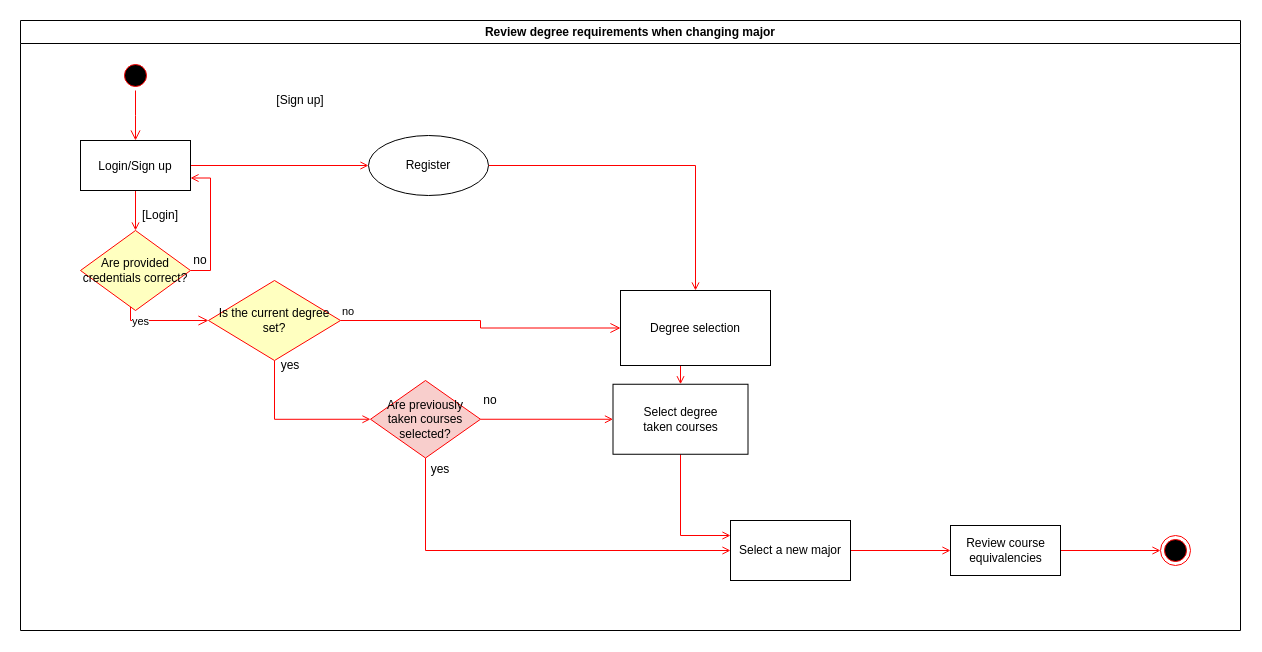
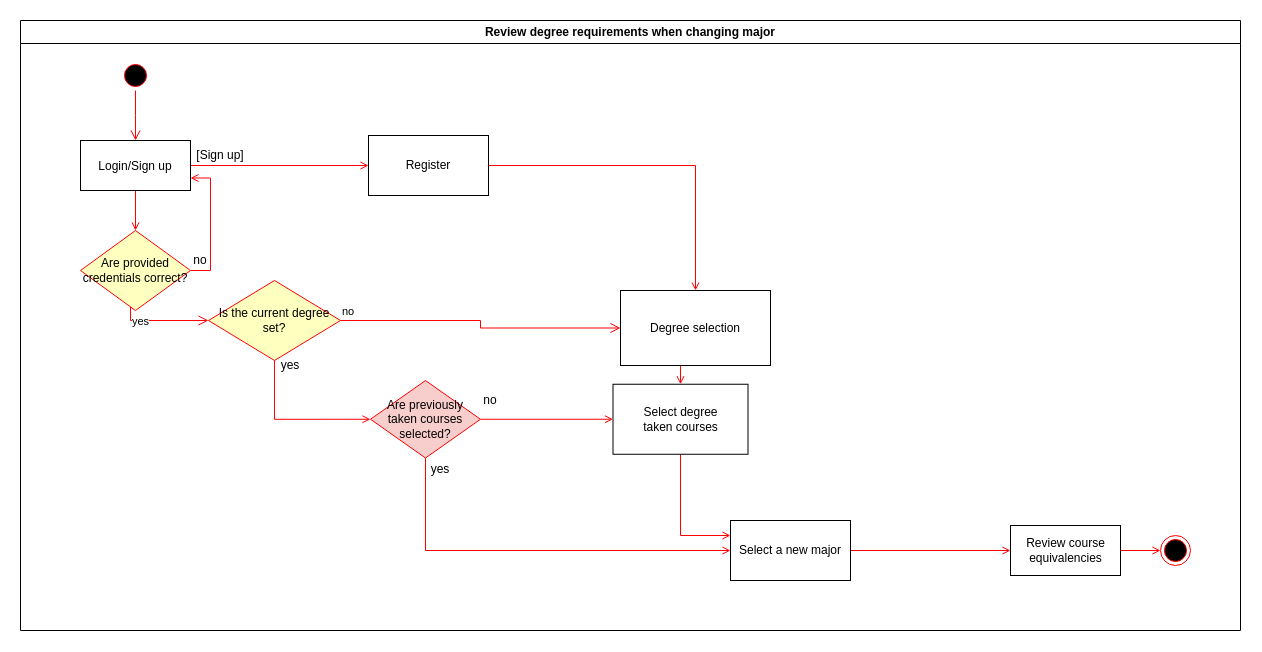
- <mxCell id="16" value="&lt;div&gt;[Sign up]&lt;/div&gt;" style="text;html=1;strokeColor=none;fillColor=none;align=center;verticalAlign=middle;whiteSpace=wrap;rounded=0;" vertex="1" parent="2"><mxGeometry x="250" y="65" width="60" height="30" as="geometry" /></mxCell>
+ <mxCell id="16" value="&lt;div&gt;[Sign up]&lt;/div&gt;" style="text;html=1;strokeColor=none;fillColor=none;align=center;verticalAlign=middle;whiteSpace=wrap;rounded=0;" vertex="1" parent="2"><mxGeometry x="170" y="120" width="60" height="30" as="geometry" /></mxCell>
- <mxCell id="14" value="Register" style="ellipse;whiteSpace=wrap;html=1;" vertex="1" parent="2"><mxGeometry x="348" y="115" width="120" height="60" as="geometry" /></mxCell>
+ <mxCell id="14" value="Register" style="rounded=0;whiteSpace=wrap;html=1;" vertex="1" parent="2"><mxGeometry x="348" y="115" width="120" height="60" as="geometry" /></mxCell>
- <mxCell id="12" value="[Login]" style="text;html=1;strokeColor=none;fillColor=none;align=center;verticalAlign=middle;whiteSpace=wrap;rounded=0;" vertex="1" parent="2"><mxGeometry x="110" y="180" width="60" height="30" as="geometry" /></mxCell>
- <mxCell id="33" value="&lt;div&gt;Review course&lt;/div&gt;&lt;div&gt;equivalencies&lt;/div&gt;" style="html=1;fillColor=#FFFFFF;" vertex="1" parent="2"><mxGeometry x="930" y="505" width="110" height="50" as="geometry" /></mxCell>
+ <mxCell id="33" value="&lt;div&gt;Review course&lt;/div&gt;&lt;div&gt;equivalencies&lt;/div&gt;" style="html=1;fillColor=#FFFFFF;" vertex="1" parent="2"><mxGeometry x="990" y="505" width="110" height="50" as="geometry" /></mxCell>
